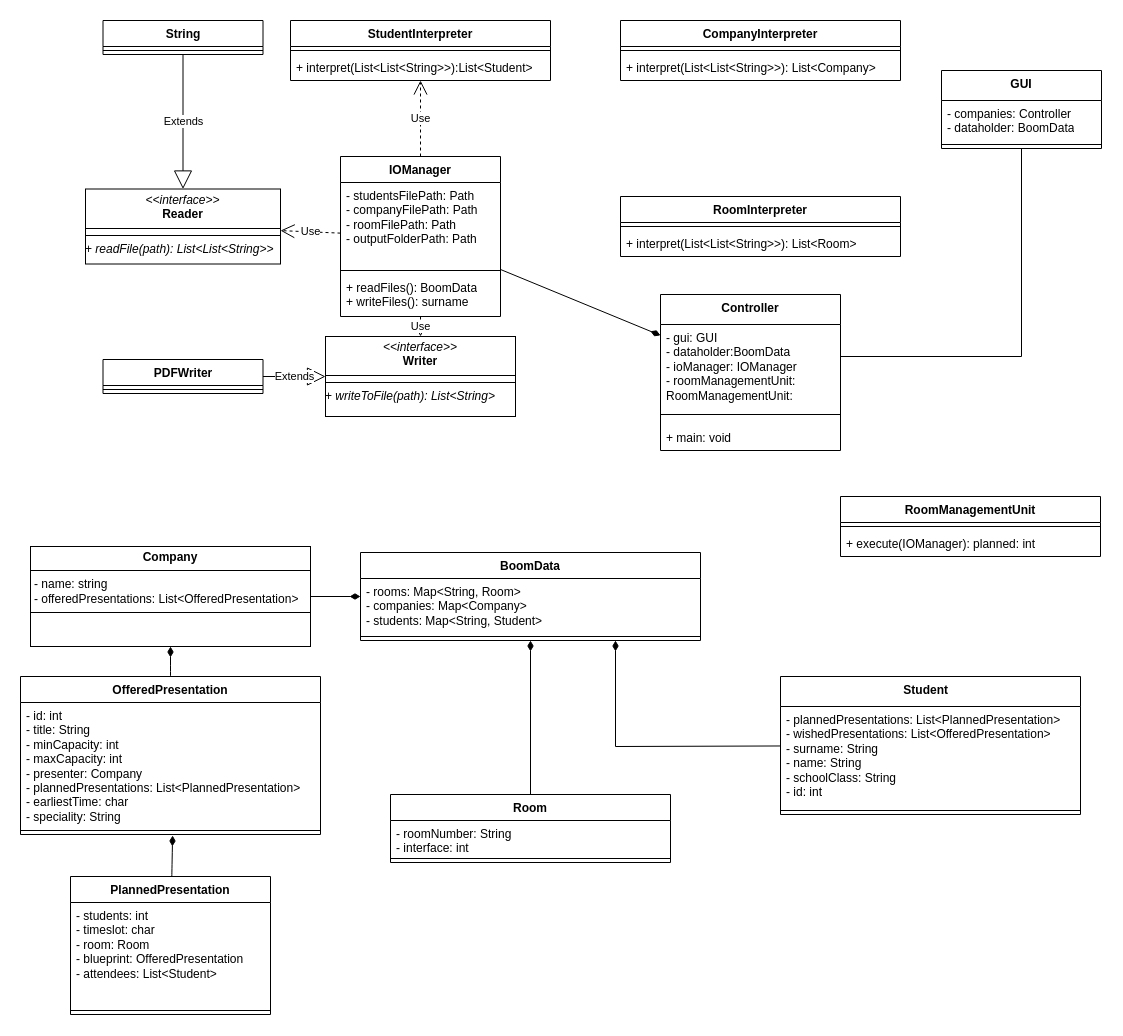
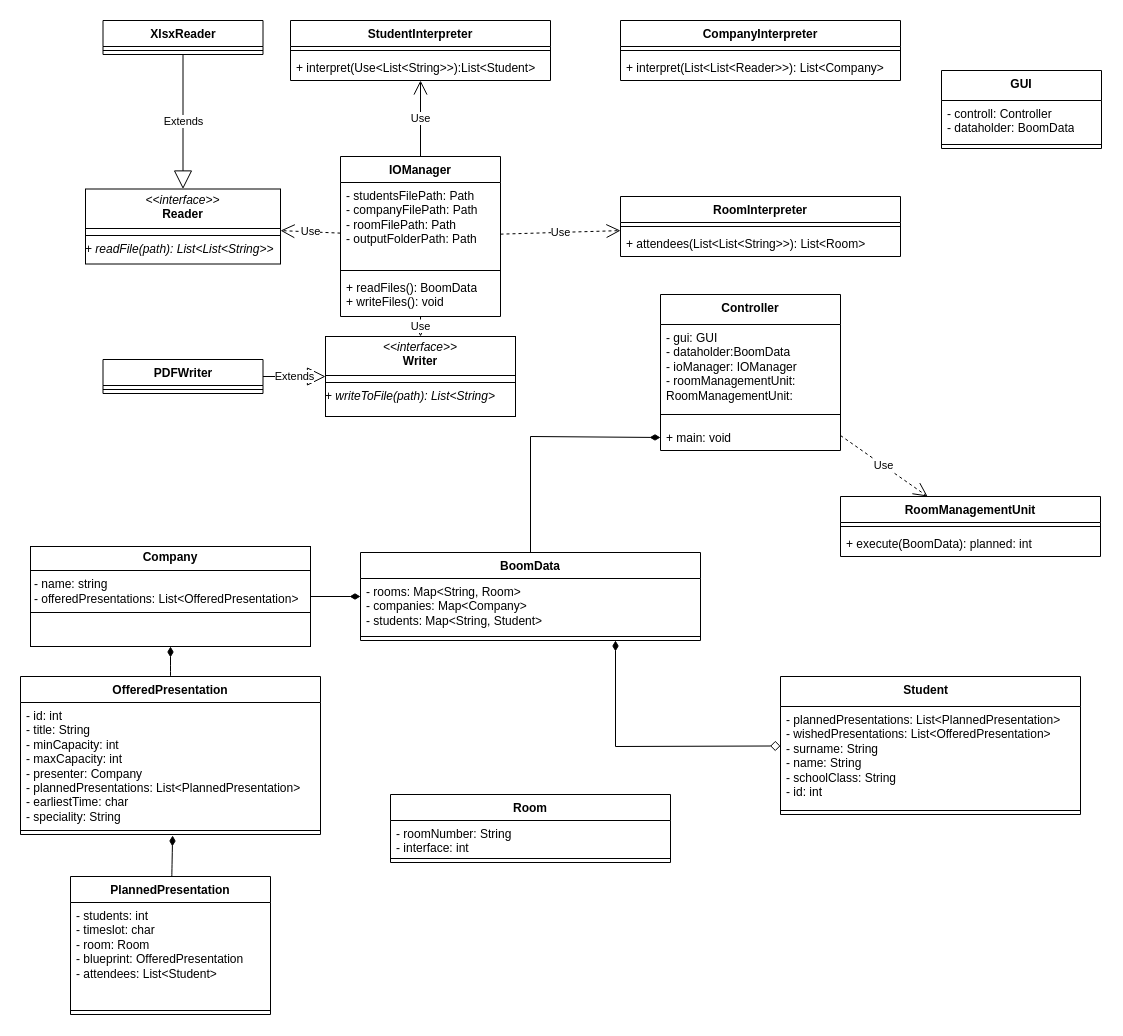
- <mxCell id="2" value="String" style="swimlane;fontStyle=1;align=center;verticalAlign=top;childLayout=stackLayout;horizontal=1;startSize=26;horizontalStack=0;resizeParent=1;resizeParentMax=0;resizeLast=0;collapsible=1;marginBottom=0;whiteSpace=wrap;html=1;" parent="1" vertex="1"><mxGeometry x="102.5" y="20" width="160" height="34" as="geometry" /></mxCell>
+ <mxCell id="2" value="XlsxReader" style="swimlane;fontStyle=1;align=center;verticalAlign=top;childLayout=stackLayout;horizontal=1;startSize=26;horizontalStack=0;resizeParent=1;resizeParentMax=0;resizeLast=0;collapsible=1;marginBottom=0;whiteSpace=wrap;html=1;" parent="1" vertex="1"><mxGeometry x="102.5" y="20" width="160" height="34" as="geometry" /></mxCell>
- <mxCell id="46" value="+ interpret(List&amp;lt;List&amp;lt;String&amp;gt;&amp;gt;):List&amp;lt;Student&amp;gt;" style="text;strokeColor=none;fillColor=none;align=left;verticalAlign=top;spacingLeft=4;spacingRight=4;overflow=hidden;rotatable=0;points=[[0,0.5],[1,0.5]];portConstraint=eastwest;whiteSpace=wrap;html=1;" parent="44" vertex="1"><mxGeometry y="34" width="260" height="26" as="geometry" /></mxCell>
+ <mxCell id="46" value="+ interpret(Use&amp;lt;List&amp;lt;String&amp;gt;&amp;gt;):List&amp;lt;Student&amp;gt;" style="text;strokeColor=none;fillColor=none;align=left;verticalAlign=top;spacingLeft=4;spacingRight=4;overflow=hidden;rotatable=0;points=[[0,0.5],[1,0.5]];portConstraint=eastwest;whiteSpace=wrap;html=1;" parent="44" vertex="1"><mxGeometry y="34" width="260" height="26" as="geometry" /></mxCell>
- <mxCell id="43" value="+ interpret(List&amp;lt;List&amp;lt;String&amp;gt;&amp;gt;): List&amp;lt;Company&amp;gt;" style="text;strokeColor=none;fillColor=none;align=left;verticalAlign=top;spacingLeft=4;spacingRight=4;overflow=hidden;rotatable=0;points=[[0,0.5],[1,0.5]];portConstraint=eastwest;whiteSpace=wrap;html=1;" parent="41" vertex="1"><mxGeometry y="34" width="280" height="26" as="geometry" /></mxCell>
+ <mxCell id="43" value="+ interpret(List&amp;lt;List&amp;lt;Reader&amp;gt;&amp;gt;): List&amp;lt;Company&amp;gt;" style="text;strokeColor=none;fillColor=none;align=left;verticalAlign=top;spacingLeft=4;spacingRight=4;overflow=hidden;rotatable=0;points=[[0,0.5],[1,0.5]];portConstraint=eastwest;whiteSpace=wrap;html=1;" parent="41" vertex="1"><mxGeometry y="34" width="280" height="26" as="geometry" /></mxCell>
- <mxCell id="25" value="&lt;div&gt;- companies: Controller&lt;br&gt;&lt;/div&gt;&lt;div&gt;- dataholder: BoomData&lt;br&gt;&lt;/div&gt;" style="text;strokeColor=none;fillColor=none;align=left;verticalAlign=top;spacingLeft=4;spacingRight=4;overflow=hidden;rotatable=0;points=[[0,0.5],[1,0.5]];portConstraint=eastwest;whiteSpace=wrap;html=1;" parent="24" vertex="1"><mxGeometry y="30" width="160" height="40" as="geometry" /></mxCell>
+ <mxCell id="25" value="&lt;div&gt;- controll: Controller&lt;br&gt;&lt;/div&gt;&lt;div&gt;- dataholder: BoomData&lt;br&gt;&lt;/div&gt;" style="text;strokeColor=none;fillColor=none;align=left;verticalAlign=top;spacingLeft=4;spacingRight=4;overflow=hidden;rotatable=0;points=[[0,0.5],[1,0.5]];portConstraint=eastwest;whiteSpace=wrap;html=1;" parent="24" vertex="1"><mxGeometry y="30" width="160" height="40" as="geometry" /></mxCell>
- <mxCell id="56" value="Use" style="endArrow=open;endSize=12;dashed=1;html=1;rounded=0;" parent="1" source="4" target="44" edge="1"><mxGeometry width="160" relative="1" as="geometry"><mxPoint x="440" y="116" as="sourcePoint" /><mxPoint x="420" y="96" as="targetPoint" /></mxGeometry></mxCell>
+ <mxCell id="56" value="Use" style="endArrow=open;endSize=12;dashed=0;html=1;rounded=0;" parent="1" source="4" target="44" edge="1"><mxGeometry width="160" relative="1" as="geometry"><mxPoint x="440" y="116" as="sourcePoint" /><mxPoint x="420" y="96" as="targetPoint" /></mxGeometry></mxCell>
+ <mxCell id="57" value="Use" style="endArrow=open;endSize=12;dashed=1;html=1;rounded=0;" parent="1" source="4" target="47" edge="1"><mxGeometry width="160" relative="1" as="geometry"><mxPoint x="446" y="176" as="sourcePoint" /><mxPoint x="456" y="100" as="targetPoint" /></mxGeometry></mxCell>
- <mxCell id="49" value="+ interpret(List&amp;lt;List&amp;lt;String&amp;gt;&amp;gt;): List&amp;lt;Room&amp;gt;" style="text;strokeColor=none;fillColor=none;align=left;verticalAlign=top;spacingLeft=4;spacingRight=4;overflow=hidden;rotatable=0;points=[[0,0.5],[1,0.5]];portConstraint=eastwest;whiteSpace=wrap;html=1;" parent="47" vertex="1"><mxGeometry y="34" width="280" height="26" as="geometry" /></mxCell>
+ <mxCell id="49" value="+ attendees(List&amp;lt;List&amp;lt;String&amp;gt;&amp;gt;): List&amp;lt;Room&amp;gt;" style="text;strokeColor=none;fillColor=none;align=left;verticalAlign=top;spacingLeft=4;spacingRight=4;overflow=hidden;rotatable=0;points=[[0,0.5],[1,0.5]];portConstraint=eastwest;whiteSpace=wrap;html=1;" parent="47" vertex="1"><mxGeometry y="34" width="280" height="26" as="geometry" /></mxCell>
- <mxCell id="7" value="&lt;div&gt;+ readFiles(): BoomData&lt;/div&gt;&lt;div&gt;+ writeFiles(): surname&lt;br&gt;&lt;/div&gt;" style="text;strokeColor=none;fillColor=none;align=left;verticalAlign=top;spacingLeft=4;spacingRight=4;overflow=hidden;rotatable=0;points=[[0,0.5],[1,0.5]];portConstraint=eastwest;whiteSpace=wrap;html=1;" parent="4" vertex="1"><mxGeometry y="118" width="160" height="42" as="geometry" /></mxCell>
+ <mxCell id="7" value="&lt;div&gt;+ readFiles(): BoomData&lt;/div&gt;&lt;div&gt;+ writeFiles(): void&lt;br&gt;&lt;/div&gt;" style="text;strokeColor=none;fillColor=none;align=left;verticalAlign=top;spacingLeft=4;spacingRight=4;overflow=hidden;rotatable=0;points=[[0,0.5],[1,0.5]];portConstraint=eastwest;whiteSpace=wrap;html=1;" parent="4" vertex="1"><mxGeometry y="118" width="160" height="42" as="geometry" /></mxCell>
- <mxCell id="51" value="" style="endArrow=none;startArrow=diamondThin;endFill=0;startFill=1;html=1;verticalAlign=bottom;labelBackgroundColor=none;strokeWidth=1;startSize=8;endSize=8;rounded=0;" parent="1" source="8" target="4" edge="1"><mxGeometry width="160" relative="1" as="geometry"><mxPoint x="450" y="396" as="sourcePoint" /><mxPoint x="610" y="396" as="targetPoint" /></mxGeometry></mxCell>
- <mxCell id="33" style="edgeStyle=orthogonalEdgeStyle;rounded=0;orthogonalLoop=1;jettySize=auto;html=1;entryX=0.5;entryY=1;entryDx=0;entryDy=0;endArrow=none;startFill=0;startArrow=none;" parent="1" source="8" target="24" edge="1"><mxGeometry relative="1" as="geometry"><mxPoint x="1021" y="174.754" as="targetPoint" /><Array as="points"><mxPoint x="1021" y="356" /></Array></mxGeometry></mxCell>
+ <mxCell id="53" value="" style="endArrow=none;startArrow=diamondThin;endFill=0;startFill=1;html=1;verticalAlign=bottom;labelBackgroundColor=none;strokeWidth=1;startSize=8;endSize=8;rounded=0;exitX=0;exitY=0.5;exitDx=0;exitDy=0;" parent="1" source="11" target="12" edge="1"><mxGeometry width="160" relative="1" as="geometry"><mxPoint x="680" y="392" as="sourcePoint" /><mxPoint x="390" y="392" as="targetPoint" /><Array as="points"><mxPoint x="530" y="436" /></Array></mxGeometry></mxCell>
+ <mxCell id="60" value="Use" style="endArrow=open;endSize=12;dashed=1;html=1;rounded=0;" parent="1" source="8" target="34" edge="1"><mxGeometry width="160" relative="1" as="geometry"><mxPoint x="476" y="206" as="sourcePoint" /><mxPoint x="486" y="130" as="targetPoint" /></mxGeometry></mxCell>
- <mxCell id="36" value="&lt;div&gt;+ execute(IOManager): planned: int &lt;br&gt;&lt;/div&gt;" style="text;strokeColor=none;fillColor=none;align=left;verticalAlign=top;spacingLeft=4;spacingRight=4;overflow=hidden;rotatable=0;points=[[0,0.5],[1,0.5]];portConstraint=eastwest;whiteSpace=wrap;html=1;" parent="34" vertex="1"><mxGeometry y="34" width="260" height="26" as="geometry" /></mxCell>
+ <mxCell id="36" value="&lt;div&gt;+ execute(BoomData): planned: int &lt;br&gt;&lt;/div&gt;" style="text;strokeColor=none;fillColor=none;align=left;verticalAlign=top;spacingLeft=4;spacingRight=4;overflow=hidden;rotatable=0;points=[[0,0.5],[1,0.5]];portConstraint=eastwest;whiteSpace=wrap;html=1;" parent="34" vertex="1"><mxGeometry y="34" width="260" height="26" as="geometry" /></mxCell>
- <mxCell id="54" value="" style="endArrow=none;startArrow=diamondThin;endFill=0;startFill=1;html=1;verticalAlign=bottom;labelBackgroundColor=none;strokeWidth=1;startSize=8;endSize=8;rounded=0;" parent="1" source="12" target="15" edge="1"><mxGeometry width="160" relative="1" as="geometry"><mxPoint x="720" y="786" as="sourcePoint" /><mxPoint x="430" y="786" as="targetPoint" /></mxGeometry></mxCell>
- <mxCell id="55" value="" style="endArrow=none;startArrow=diamondThin;endFill=0;startFill=1;html=1;verticalAlign=bottom;labelBackgroundColor=none;strokeWidth=1;startSize=8;endSize=8;rounded=0;exitX=0.75;exitY=1;exitDx=0;exitDy=0;" parent="1" source="12" target="21" edge="1"><mxGeometry width="160" relative="1" as="geometry"><mxPoint x="700" y="412" as="sourcePoint" /><mxPoint x="410" y="412" as="targetPoint" /><Array as="points"><mxPoint x="615" y="746" /></Array></mxGeometry></mxCell>
+ <mxCell id="55" value="" style="endArrow=diamond;startArrow=diamondThin;endFill=0;startFill=1;html=1;verticalAlign=bottom;labelBackgroundColor=none;strokeWidth=1;startSize=8;endSize=8;rounded=0;exitX=0.75;exitY=1;exitDx=0;exitDy=0;" parent="1" source="12" target="21" edge="1"><mxGeometry width="160" relative="1" as="geometry"><mxPoint x="700" y="412" as="sourcePoint" /><mxPoint x="410" y="412" as="targetPoint" /><Array as="points"><mxPoint x="615" y="746" /></Array></mxGeometry></mxCell>
